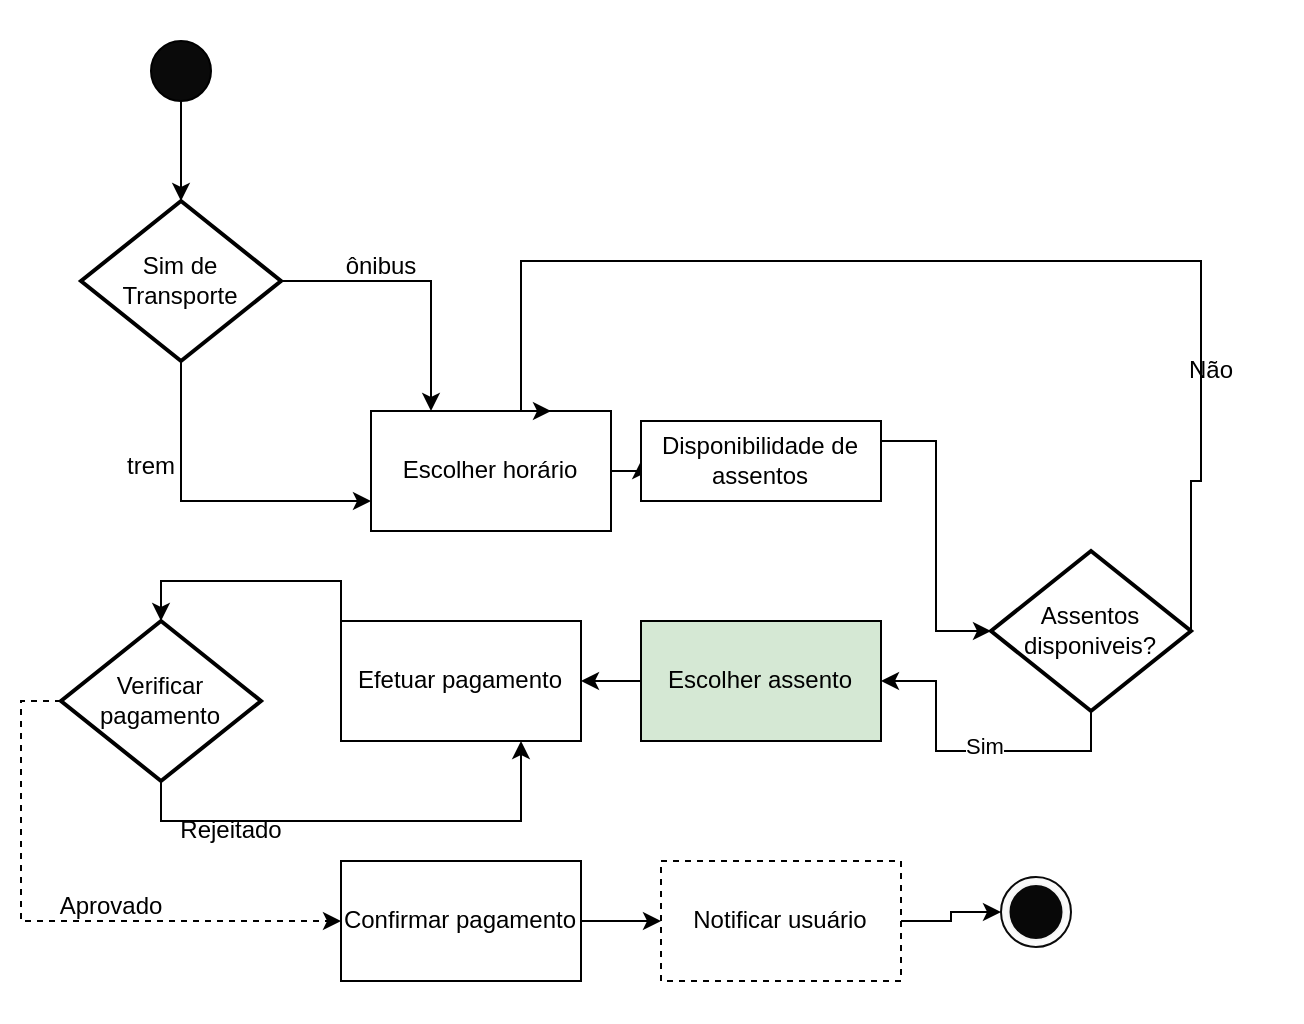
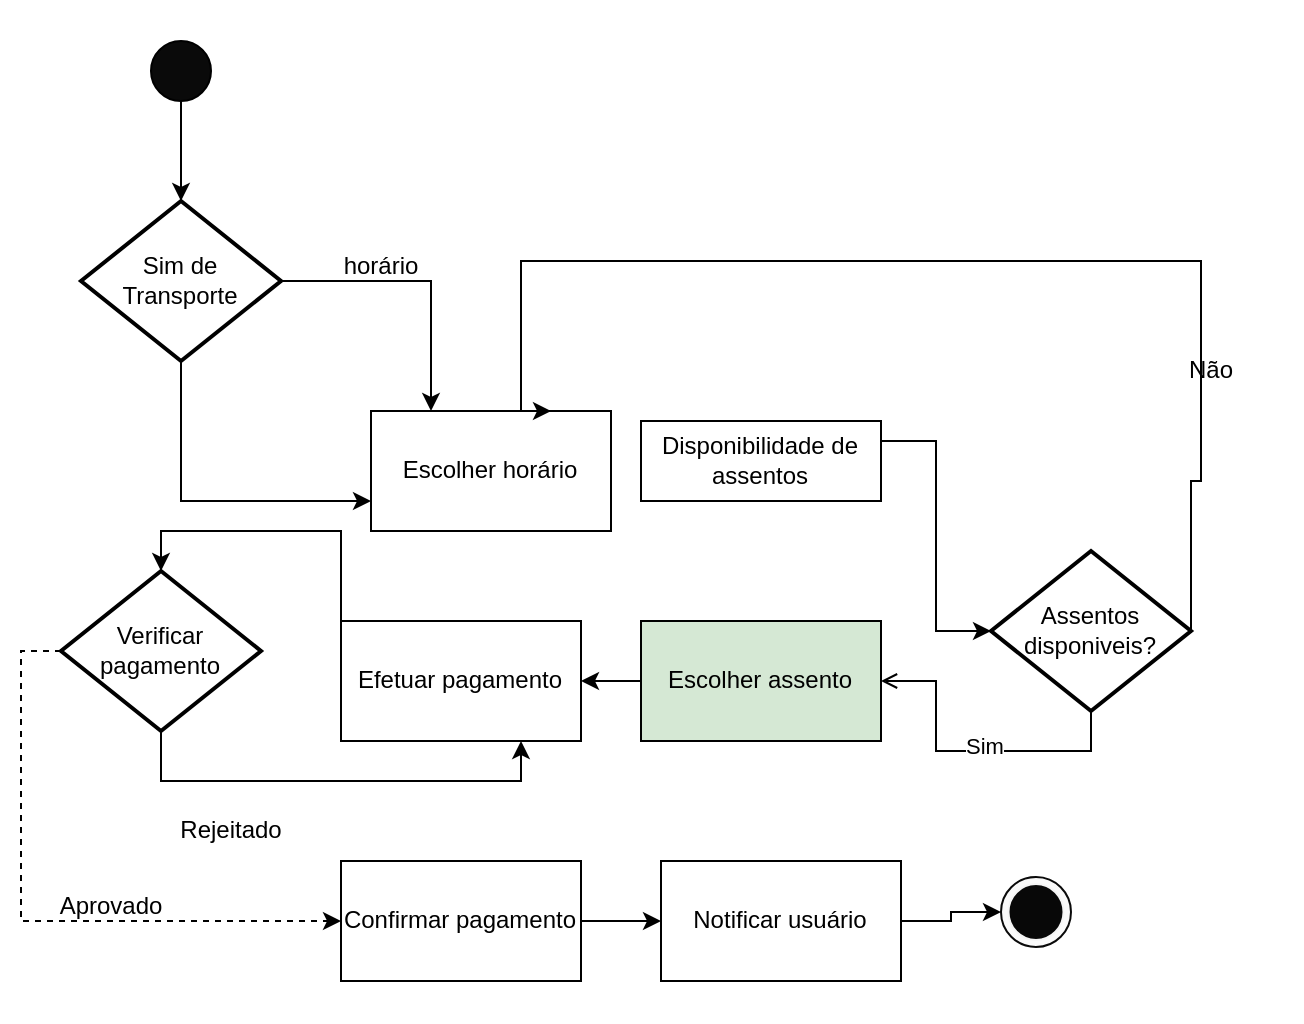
- <mxCell id="5" value="ônibus" style="text;html=1;align=center;verticalAlign=middle;resizable=0;points=[];autosize=1;strokeColor=none;fillColor=none;" vertex="1" parent="1"><mxGeometry x="160" y="118" width="60" height="30" as="geometry" /></mxCell>
+ <mxCell id="5" value="horário" style="text;html=1;align=center;verticalAlign=middle;resizable=0;points=[];autosize=1;strokeColor=none;fillColor=none;" vertex="1" parent="1"><mxGeometry x="160" y="118" width="60" height="30" as="geometry" /></mxCell>
- <mxCell id="6" value="trem" style="text;html=1;align=center;verticalAlign=middle;resizable=0;points=[];autosize=1;strokeColor=none;fillColor=none;" vertex="1" parent="1"><mxGeometry x="50" y="218" width="50" height="30" as="geometry" /></mxCell>
- <mxCell id="9" style="edgeStyle=orthogonalEdgeStyle;rounded=0;orthogonalLoop=1;jettySize=auto;html=1;exitX=1;exitY=0.5;exitDx=0;exitDy=0;entryX=0;entryY=0.5;entryDx=0;entryDy=0;" edge="1" parent="1" source="10" target="11"><mxGeometry relative="1" as="geometry" /></mxCell>
- <mxCell id="13" style="edgeStyle=orthogonalEdgeStyle;rounded=0;orthogonalLoop=1;jettySize=auto;html=1;exitX=0.5;exitY=1;exitDx=0;exitDy=0;exitPerimeter=0;entryX=1;entryY=0.5;entryDx=0;entryDy=0;" edge="1" parent="1" source="15" target="19"><mxGeometry relative="1" as="geometry"><mxPoint x="530" y="370" as="targetPoint" /></mxGeometry></mxCell>
+ <mxCell id="13" style="edgeStyle=orthogonalEdgeStyle;rounded=0;orthogonalLoop=1;jettySize=auto;html=1;exitX=0.5;exitY=1;exitDx=0;exitDy=0;exitPerimeter=0;entryX=1;entryY=0.5;entryDx=0;entryDy=0;endArrow=open;" edge="1" parent="1" source="15" target="19"><mxGeometry relative="1" as="geometry"><mxPoint x="530" y="370" as="targetPoint" /></mxGeometry></mxCell>
- <mxCell id="23" value="Verificar pagamento" style="strokeWidth=2;html=1;shape=mxgraph.flowchart.decision;whiteSpace=wrap;" vertex="1" parent="1"><mxGeometry x="30" y="310" width="100" height="80" as="geometry" /></mxCell>
+ <mxCell id="23" value="Verificar pagamento" style="strokeWidth=2;html=1;shape=mxgraph.flowchart.decision;whiteSpace=wrap;" vertex="1" parent="1"><mxGeometry x="30" y="285" width="100" height="80" as="geometry" /></mxCell>
- <mxCell id="29" value="Notificar usuário" style="rounded=0;whiteSpace=wrap;html=1;dashed=1;" vertex="1" parent="1"><mxGeometry x="330" y="430" width="120" height="60" as="geometry" /></mxCell>
+ <mxCell id="29" value="Notificar usuário" style="rounded=0;whiteSpace=wrap;html=1;" vertex="1" parent="1"><mxGeometry x="330" y="430" width="120" height="60" as="geometry" /></mxCell>
